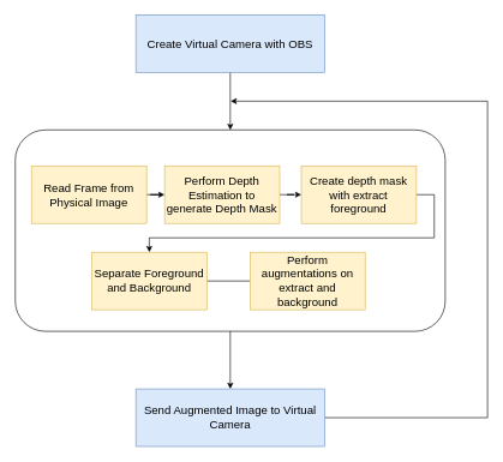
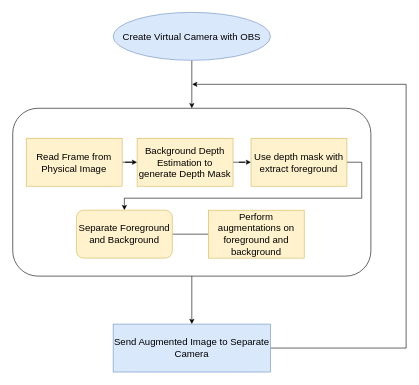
- <mxCell id="14" value="&lt;font style=&quot;font-size: 16px;&quot;&gt;Create Virtual Camera with OBS&lt;/font&gt;" style="rounded=0;whiteSpace=wrap;html=1;fillColor=#dae8fc;strokeColor=#6c8ebf;" parent="1" vertex="1"><mxGeometry x="188.25" y="20" width="262.5" height="80" as="geometry" /></mxCell>
+ <mxCell id="14" value="&lt;font style=&quot;font-size: 16px;&quot;&gt;Create Virtual Camera with OBS&lt;/font&gt;" style="ellipse;whiteSpace=wrap;html=1;fillColor=#dae8fc;strokeColor=#6c8ebf;" parent="1" vertex="1"><mxGeometry x="188.25" y="20" width="262.5" height="80" as="geometry" /></mxCell>
- <mxCell id="7" value="&lt;font style=&quot;font-size: 16px;&quot;&gt;Perform Depth Estimation to generate Depth Mask&lt;/font&gt;" style="rounded=0;whiteSpace=wrap;html=1;fillColor=#fff2cc;strokeColor=#d6b656;" parent="1" vertex="1"><mxGeometry x="228.25" y="230" width="160" height="80" as="geometry" /></mxCell>
+ <mxCell id="7" value="&lt;font style=&quot;font-size: 16px;&quot;&gt;Background Depth Estimation to generate Depth Mask&lt;/font&gt;" style="rounded=0;whiteSpace=wrap;html=1;fillColor=#fff2cc;strokeColor=#d6b656;" parent="1" vertex="1"><mxGeometry x="228.25" y="230" width="160" height="80" as="geometry" /></mxCell>
- <mxCell id="9" value="&lt;font style=&quot;font-size: 16px;&quot;&gt;Create depth mask with extract foreground&lt;/font&gt;" style="rounded=0;whiteSpace=wrap;html=1;fillColor=#fff2cc;strokeColor=#d6b656;" parent="1" vertex="1"><mxGeometry x="418.25" y="230" width="160" height="80" as="geometry" /></mxCell>
+ <mxCell id="9" value="&lt;font style=&quot;font-size: 16px;&quot;&gt;Use depth mask with extract foreground&lt;/font&gt;" style="rounded=0;whiteSpace=wrap;html=1;fillColor=#fff2cc;strokeColor=#d6b656;" parent="1" vertex="1"><mxGeometry x="418.25" y="230" width="160" height="80" as="geometry" /></mxCell>
- <mxCell id="11" value="&lt;font style=&quot;font-size: 16px;&quot;&gt;Separate Foreground and Background&lt;/font&gt;" style="rounded=0;whiteSpace=wrap;html=1;fillColor=#fff2cc;strokeColor=#d6b656;" parent="1" vertex="1"><mxGeometry x="127" y="350" width="160" height="80" as="geometry" /></mxCell>
+ <mxCell id="11" value="&lt;font style=&quot;font-size: 16px;&quot;&gt;Separate Foreground and Background&lt;/font&gt;" style="whiteSpace=wrap;html=1;fillColor=#fff2cc;strokeColor=#d6b656;rounded=1;" parent="1" vertex="1"><mxGeometry x="127" y="350" width="160" height="80" as="geometry" /></mxCell>
- <mxCell id="12" value="&lt;font style=&quot;font-size: 16px;&quot;&gt;Perform augmentations on extract and background&lt;/font&gt;" style="rounded=0;whiteSpace=wrap;html=1;fillColor=#fff2cc;strokeColor=#d6b656;" parent="1" vertex="1"><mxGeometry x="347" y="350" width="160" height="80" as="geometry" /></mxCell>
+ <mxCell id="12" value="&lt;font style=&quot;font-size: 16px;&quot;&gt;Perform augmentations on foreground and background&lt;/font&gt;" style="rounded=0;whiteSpace=wrap;html=1;fillColor=#fff2cc;strokeColor=#d6b656;" parent="1" vertex="1"><mxGeometry x="347" y="350" width="160" height="80" as="geometry" /></mxCell>
- <mxCell id="16" value="&lt;font style=&quot;font-size: 16px;&quot;&gt;Send Augmented Image to Virtual Camera&lt;/font&gt;" style="rounded=0;whiteSpace=wrap;html=1;fillColor=#dae8fc;strokeColor=#6c8ebf;" parent="1" vertex="1"><mxGeometry x="188.25" y="540" width="262.5" height="80" as="geometry" /></mxCell>
+ <mxCell id="16" value="&lt;font style=&quot;font-size: 16px;&quot;&gt;Send Augmented Image to Separate Camera&lt;/font&gt;" style="rounded=0;whiteSpace=wrap;html=1;fillColor=#dae8fc;strokeColor=#6c8ebf;" parent="1" vertex="1"><mxGeometry x="188.25" y="540" width="262.5" height="80" as="geometry" /></mxCell>
